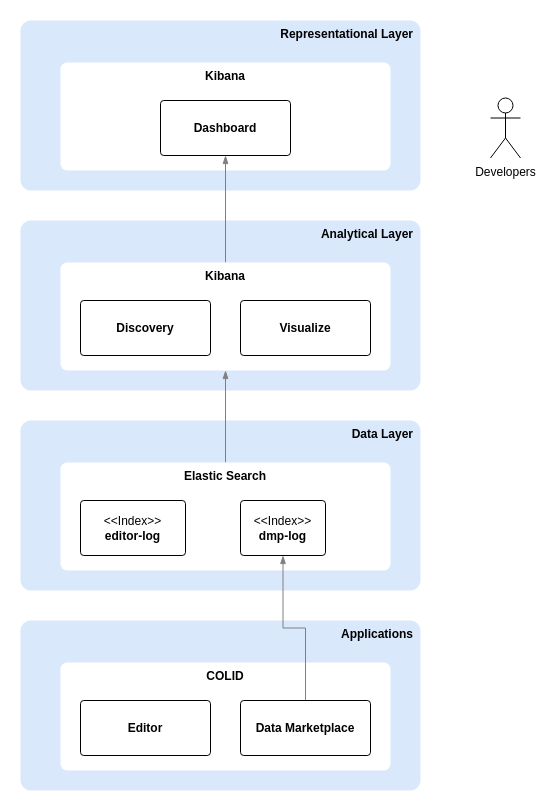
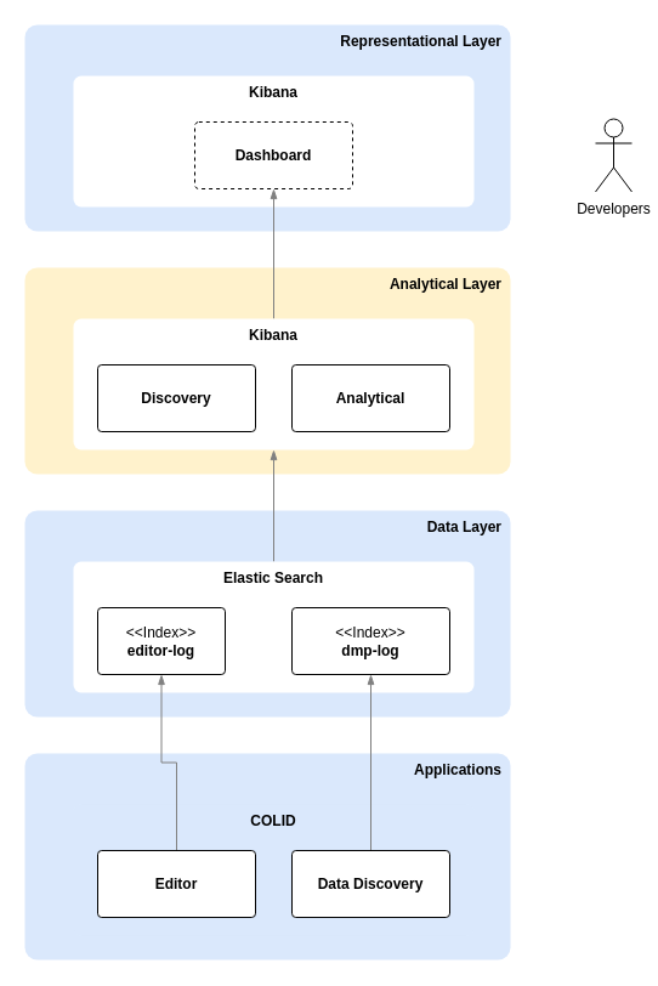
- <mxCell id="4" value="Dashboard" style="rounded=1;whiteSpace=wrap;html=1;arcSize=6;strokeColor=#000000;verticalAlign=middle;fontStyle=1" vertex="1" parent="1"><mxGeometry x="160" y="100" width="130" height="55" as="geometry" /></mxCell>
+ <mxCell id="4" value="Dashboard" style="rounded=1;whiteSpace=wrap;html=1;arcSize=6;strokeColor=#000000;verticalAlign=middle;fontStyle=1;dashed=1;" vertex="1" parent="1"><mxGeometry x="160" y="100" width="130" height="55" as="geometry" /></mxCell>
- <mxCell id="5" value="&lt;b&gt;Analytical Layer&lt;/b&gt;" style="rounded=1;whiteSpace=wrap;html=1;arcSize=6;align=right;verticalAlign=top;spacingRight=5;fillColor=#dae8fc;strokeColor=none;" vertex="1" parent="1"><mxGeometry x="20" y="220" width="400" height="170" as="geometry" /></mxCell>
+ <mxCell id="5" value="&lt;b&gt;Analytical Layer&lt;/b&gt;" style="rounded=1;whiteSpace=wrap;html=1;arcSize=6;align=right;verticalAlign=top;spacingRight=5;fillColor=#fff2cc;strokeColor=none;" vertex="1" parent="1"><mxGeometry x="20" y="220" width="400" height="170" as="geometry" /></mxCell>
- <mxCell id="9" value="Visualize" style="rounded=1;whiteSpace=wrap;html=1;arcSize=6;strokeColor=#000000;verticalAlign=middle;fontStyle=1" vertex="1" parent="1"><mxGeometry x="240" y="300" width="130" height="55" as="geometry" /></mxCell>
+ <mxCell id="9" value="Analytical" style="rounded=1;whiteSpace=wrap;html=1;arcSize=6;strokeColor=#000000;verticalAlign=middle;fontStyle=1" vertex="1" parent="1"><mxGeometry x="240" y="300" width="130" height="55" as="geometry" /></mxCell>
- <mxCell id="14" value="&lt;span style=&quot;font-weight: normal&quot;&gt;&amp;lt;&amp;lt;Index&amp;gt;&amp;gt;&lt;/span&gt;&lt;br&gt;dmp-log" style="rounded=1;whiteSpace=wrap;html=1;arcSize=6;strokeColor=#000000;verticalAlign=middle;fontStyle=1" vertex="1" parent="1"><mxGeometry x="240" y="500" width="85" height="55" as="geometry" /></mxCell>
+ <mxCell id="14" value="&lt;span style=&quot;font-weight: normal&quot;&gt;&amp;lt;&amp;lt;Index&amp;gt;&amp;gt;&lt;/span&gt;&lt;br&gt;dmp-log" style="rounded=1;whiteSpace=wrap;html=1;arcSize=6;strokeColor=#000000;verticalAlign=middle;fontStyle=1" vertex="1" parent="1"><mxGeometry x="240" y="500" width="130" height="55" as="geometry" /></mxCell>
+ <mxCell id="17" style="edgeStyle=orthogonalEdgeStyle;rounded=0;orthogonalLoop=1;jettySize=auto;html=1;exitX=0.5;exitY=0;exitDx=0;exitDy=0;entryX=0.5;entryY=1;entryDx=0;entryDy=0;endArrow=blockThin;endFill=1;strokeColor=#808080;" edge="1" parent="1" source="18" target="13"><mxGeometry relative="1" as="geometry" /></mxCell>
- <mxCell id="16" value="COLID" style="rounded=1;whiteSpace=wrap;html=1;arcSize=6;strokeColor=none;verticalAlign=top;fontStyle=1" vertex="1" parent="1"><mxGeometry x="60" y="662" width="330" height="108" as="geometry" /></mxCell>
+ <mxCell id="16" value="COLID" style="rounded=1;whiteSpace=wrap;html=1;arcSize=6;strokeColor=none;verticalAlign=top;fontStyle=1;fillColor=#dae8fc;" vertex="1" parent="1"><mxGeometry x="60" y="662" width="330" height="108" as="geometry" /></mxCell>
- <mxCell id="20" value="Data Marketplace" style="rounded=1;whiteSpace=wrap;html=1;arcSize=6;strokeColor=#000000;verticalAlign=middle;fontStyle=1" vertex="1" parent="1"><mxGeometry x="240" y="700" width="130" height="55" as="geometry" /></mxCell>
+ <mxCell id="20" value="Data Discovery" style="rounded=1;whiteSpace=wrap;html=1;arcSize=6;strokeColor=#000000;verticalAlign=middle;fontStyle=1" vertex="1" parent="1"><mxGeometry x="240" y="700" width="130" height="55" as="geometry" /></mxCell>
